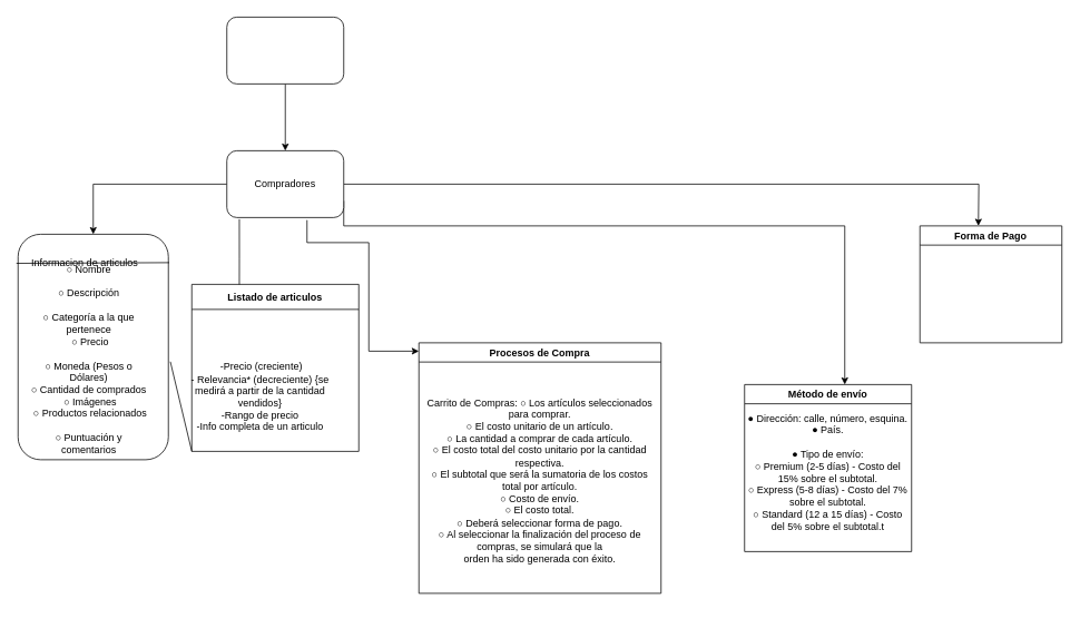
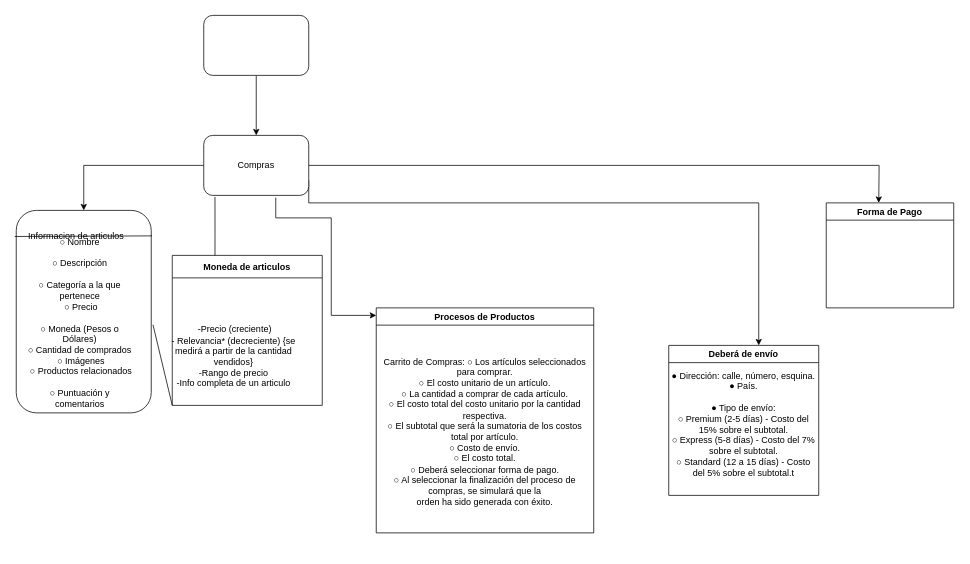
- <mxCell id="9" value="Compradores" style="rounded=1;whiteSpace=wrap;html=1;" vertex="1" parent="1"><mxGeometry x="270.98" y="180" width="140" height="80" as="geometry" /></mxCell>
+ <mxCell id="9" value="Compras" style="rounded=1;whiteSpace=wrap;html=1;" vertex="1" parent="1"><mxGeometry x="270.98" y="180" width="140" height="80" as="geometry" /></mxCell>
- <mxCell id="14" value="Listado de articulos" style="swimlane;startSize=30;" vertex="1" parent="1"><mxGeometry x="229" y="340" width="200" height="200" as="geometry" /></mxCell>
+ <mxCell id="14" value="Moneda de articulos" style="swimlane;startSize=30;" vertex="1" parent="1"><mxGeometry x="229" y="340" width="200" height="200" as="geometry" /></mxCell>
- <mxCell id="16" value="Procesos de Compra" style="swimlane;" vertex="1" parent="1"><mxGeometry x="500.98" y="410" width="290" height="300" as="geometry" /></mxCell>
+ <mxCell id="16" value="Procesos de Productos" style="swimlane;" vertex="1" parent="1"><mxGeometry x="500.98" y="410" width="290" height="300" as="geometry" /></mxCell>
- <mxCell id="18" value="Método de envío" style="swimlane;" vertex="1" parent="1"><mxGeometry x="890.98" y="460" width="200" height="200" as="geometry" /></mxCell>
+ <mxCell id="18" value="Deberá de envío" style="swimlane;" vertex="1" parent="1"><mxGeometry x="890.98" y="460" width="200" height="200" as="geometry" /></mxCell>
